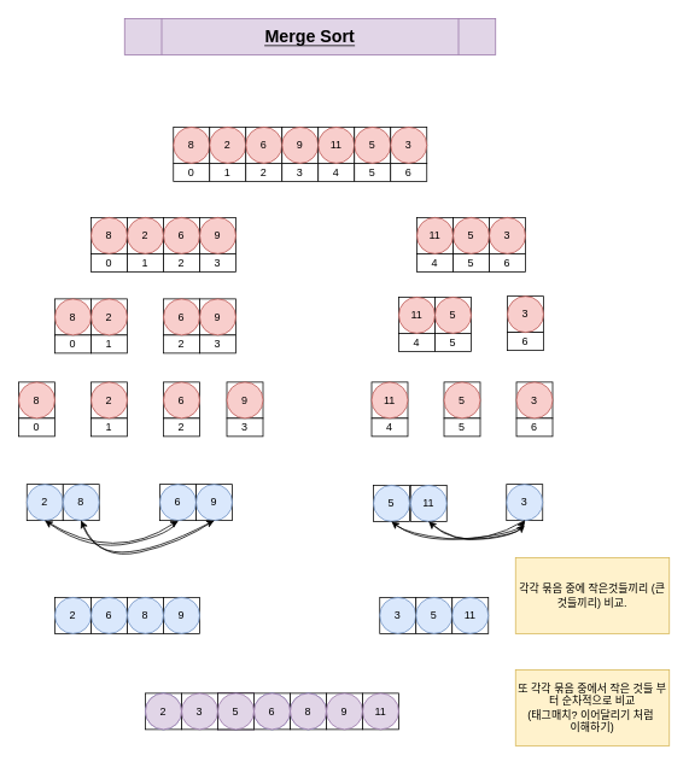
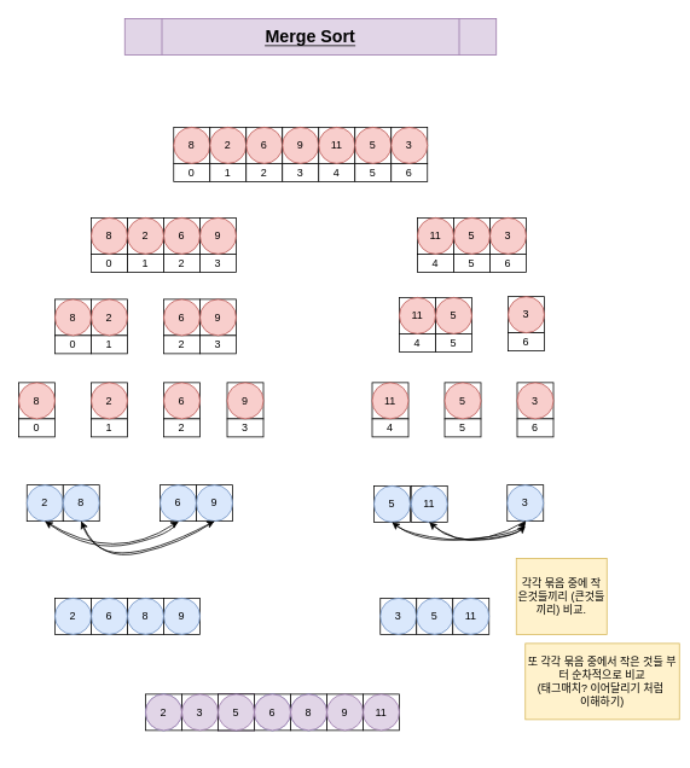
- <mxCell id="182" value="각각 묶음 중에 작은것들끼리 (큰것들끼리) 비교." style="rounded=0;whiteSpace=wrap;html=1;strokeColor=#d6b656;fillColor=#fff2cc;" vertex="1" parent="1"><mxGeometry x="569" y="616" width="170" height="84" as="geometry" /></mxCell>
+ <mxCell id="182" value="각각 묶음 중에 작은것들끼리 (큰것들끼리) 비교." style="rounded=0;whiteSpace=wrap;html=1;strokeColor=#d6b656;fillColor=#fff2cc;" vertex="1" parent="1"><mxGeometry x="569" y="616" width="100" height="84" as="geometry" /></mxCell>
- <mxCell id="187" value="또 각각 묶음 중에서 작은 것들 부터 순차적으로 비교&lt;br&gt;(태그매치? 이어달리기 처럼&amp;nbsp;&lt;br&gt;이해하기)" style="rounded=0;whiteSpace=wrap;html=1;strokeColor=#d6b656;fillColor=#fff2cc;" vertex="1" parent="1"><mxGeometry x="569" y="740" width="170" height="84" as="geometry" /></mxCell>
+ <mxCell id="187" value="또 각각 묶음 중에서 작은 것들 부터 순차적으로 비교&lt;br&gt;(태그매치? 이어달리기 처럼&amp;nbsp;&lt;br&gt;이해하기)" style="rounded=0;whiteSpace=wrap;html=1;strokeColor=#d6b656;fillColor=#fff2cc;" vertex="1" parent="1"><mxGeometry x="579" y="710" width="170" height="84" as="geometry" /></mxCell>
